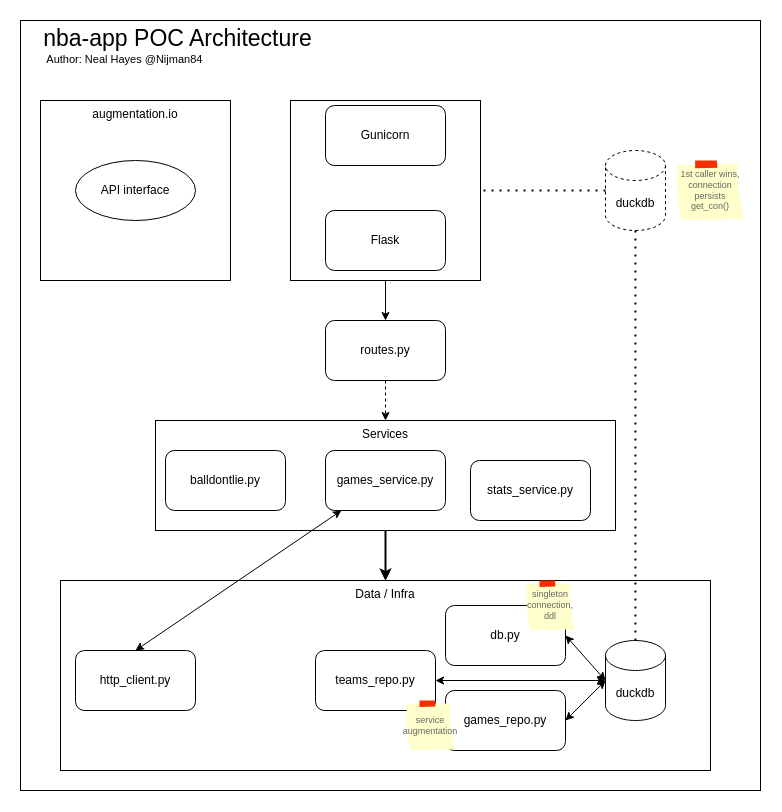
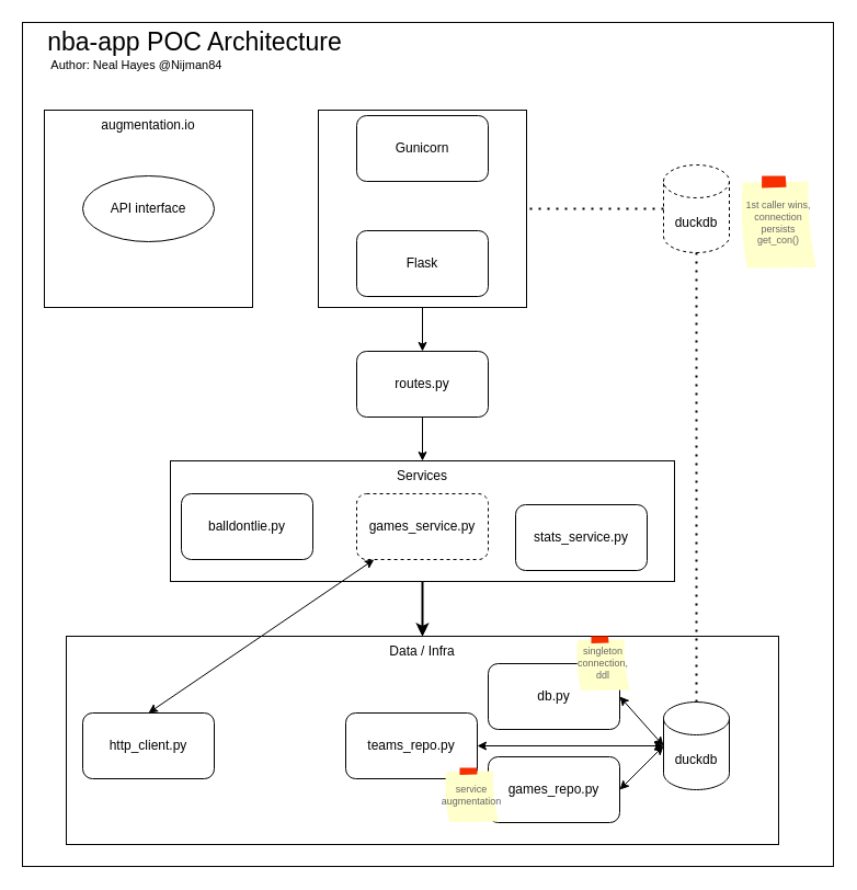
- <mxCell id="26" value="1st caller wins, connection persists&lt;br&gt;get_con()" style="strokeWidth=1;shadow=0;dashed=0;align=center;html=1;shape=mxgraph.mockup.text.stickyNote2;fontColor=#666666;mainText=;fontSize=9;whiteSpace=wrap;fillColor=#ffffcc;strokeColor=#F62E00;" vertex="1" parent="2"><mxGeometry x="655" y="140" width="70" height="60" as="geometry" /></mxCell>
+ <mxCell id="26" value="1st caller wins, connection persists&lt;br&gt;get_con()" style="strokeWidth=1;shadow=0;dashed=0;align=center;html=1;shape=mxgraph.mockup.text.stickyNote2;fontColor=#666666;mainText=;fontSize=9;whiteSpace=wrap;fillColor=#ffffcc;strokeColor=#F62E00;" vertex="1" parent="2"><mxGeometry x="655" y="140" width="70" height="85" as="geometry" /></mxCell>
- <mxCell id="24" value="" style="edgeStyle=orthogonalEdgeStyle;rounded=0;orthogonalLoop=1;jettySize=auto;html=1;entryX=0.5;entryY=0;entryDx=0;entryDy=0;exitX=0.5;exitY=1;exitDx=0;exitDy=0;dashed=1;" edge="1" parent="2" source="13" target="5"><mxGeometry relative="1" as="geometry"><mxPoint x="370" y="270.0" as="sourcePoint" /><mxPoint x="370" y="330" as="targetPoint" /></mxGeometry></mxCell>
+ <mxCell id="24" value="" style="edgeStyle=orthogonalEdgeStyle;rounded=0;orthogonalLoop=1;jettySize=auto;html=1;entryX=0.5;entryY=0;entryDx=0;entryDy=0;exitX=0.5;exitY=1;exitDx=0;exitDy=0;" edge="1" parent="2" source="13" target="5"><mxGeometry relative="1" as="geometry"><mxPoint x="370" y="270.0" as="sourcePoint" /><mxPoint x="370" y="330" as="targetPoint" /></mxGeometry></mxCell>
- <mxCell id="14" value="games_service.py" style="rounded=1;whiteSpace=wrap;html=1;" vertex="1" parent="2"><mxGeometry x="305" y="430" width="120" height="60" as="geometry" /></mxCell>
+ <mxCell id="14" value="games_service.py" style="rounded=1;whiteSpace=wrap;html=1;dashed=1;" vertex="1" parent="2"><mxGeometry x="305" y="430" width="120" height="60" as="geometry" /></mxCell>
